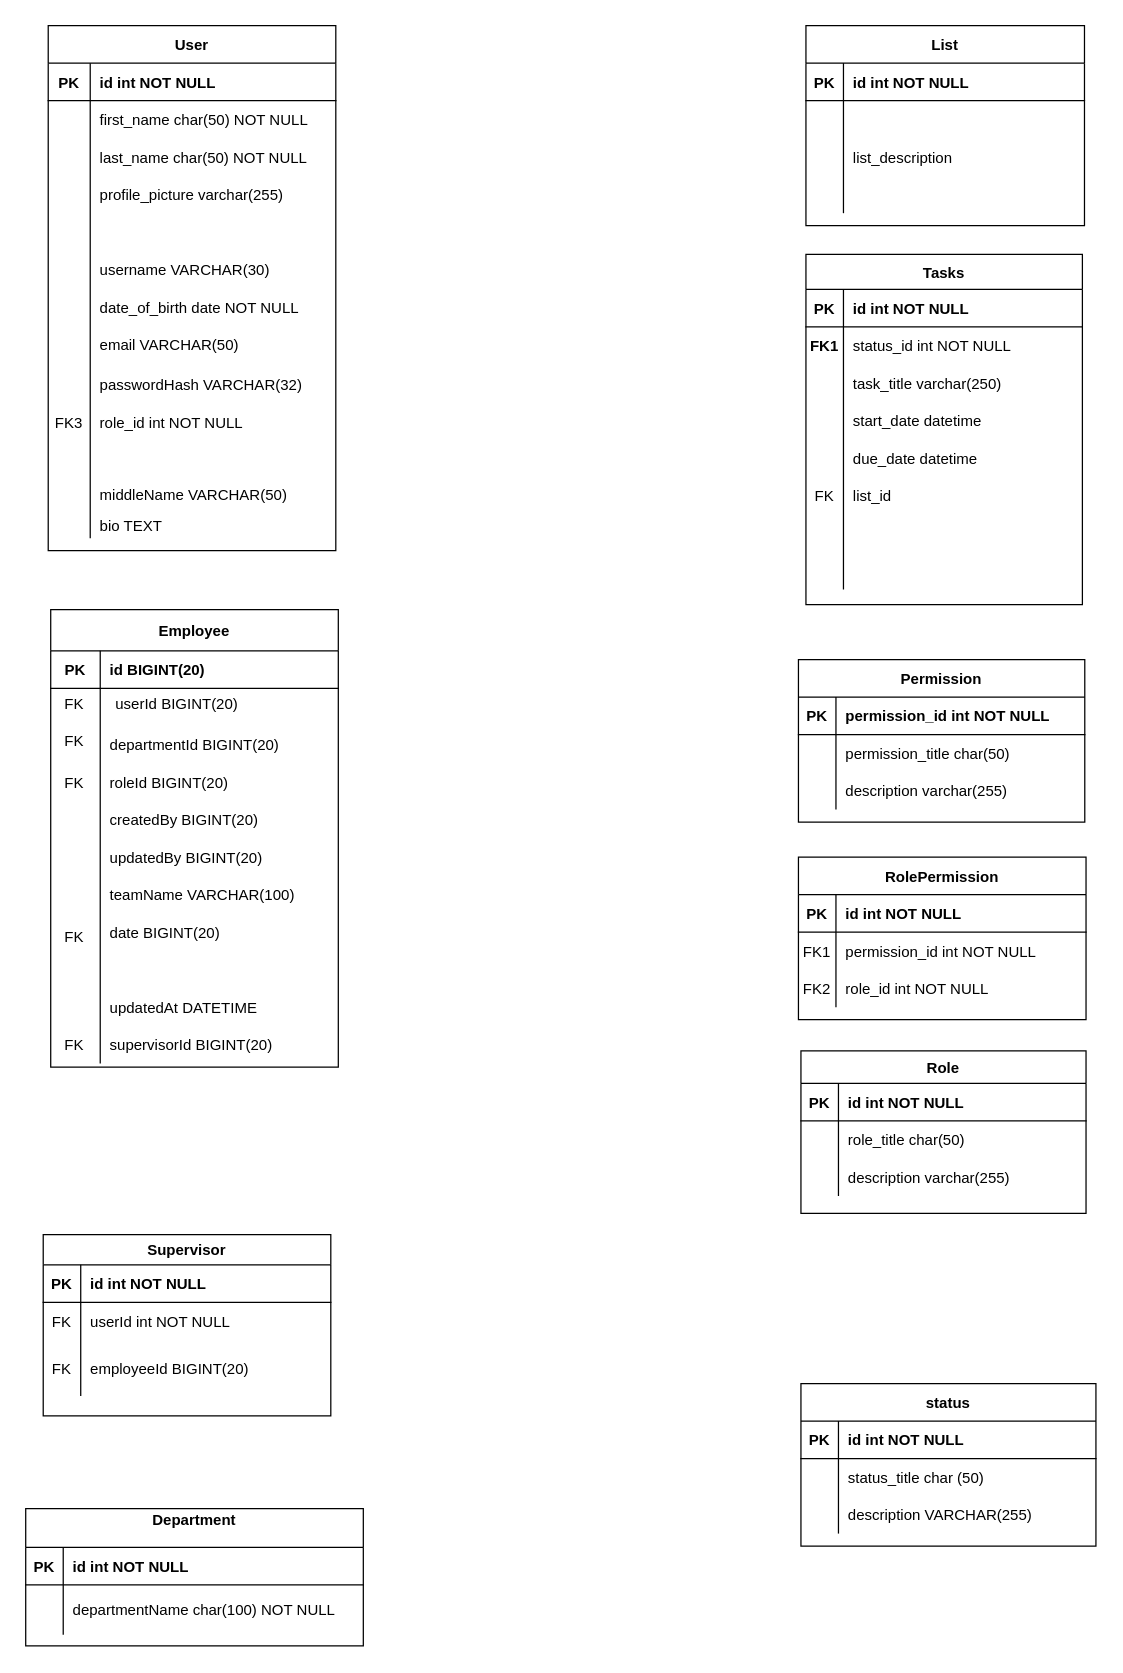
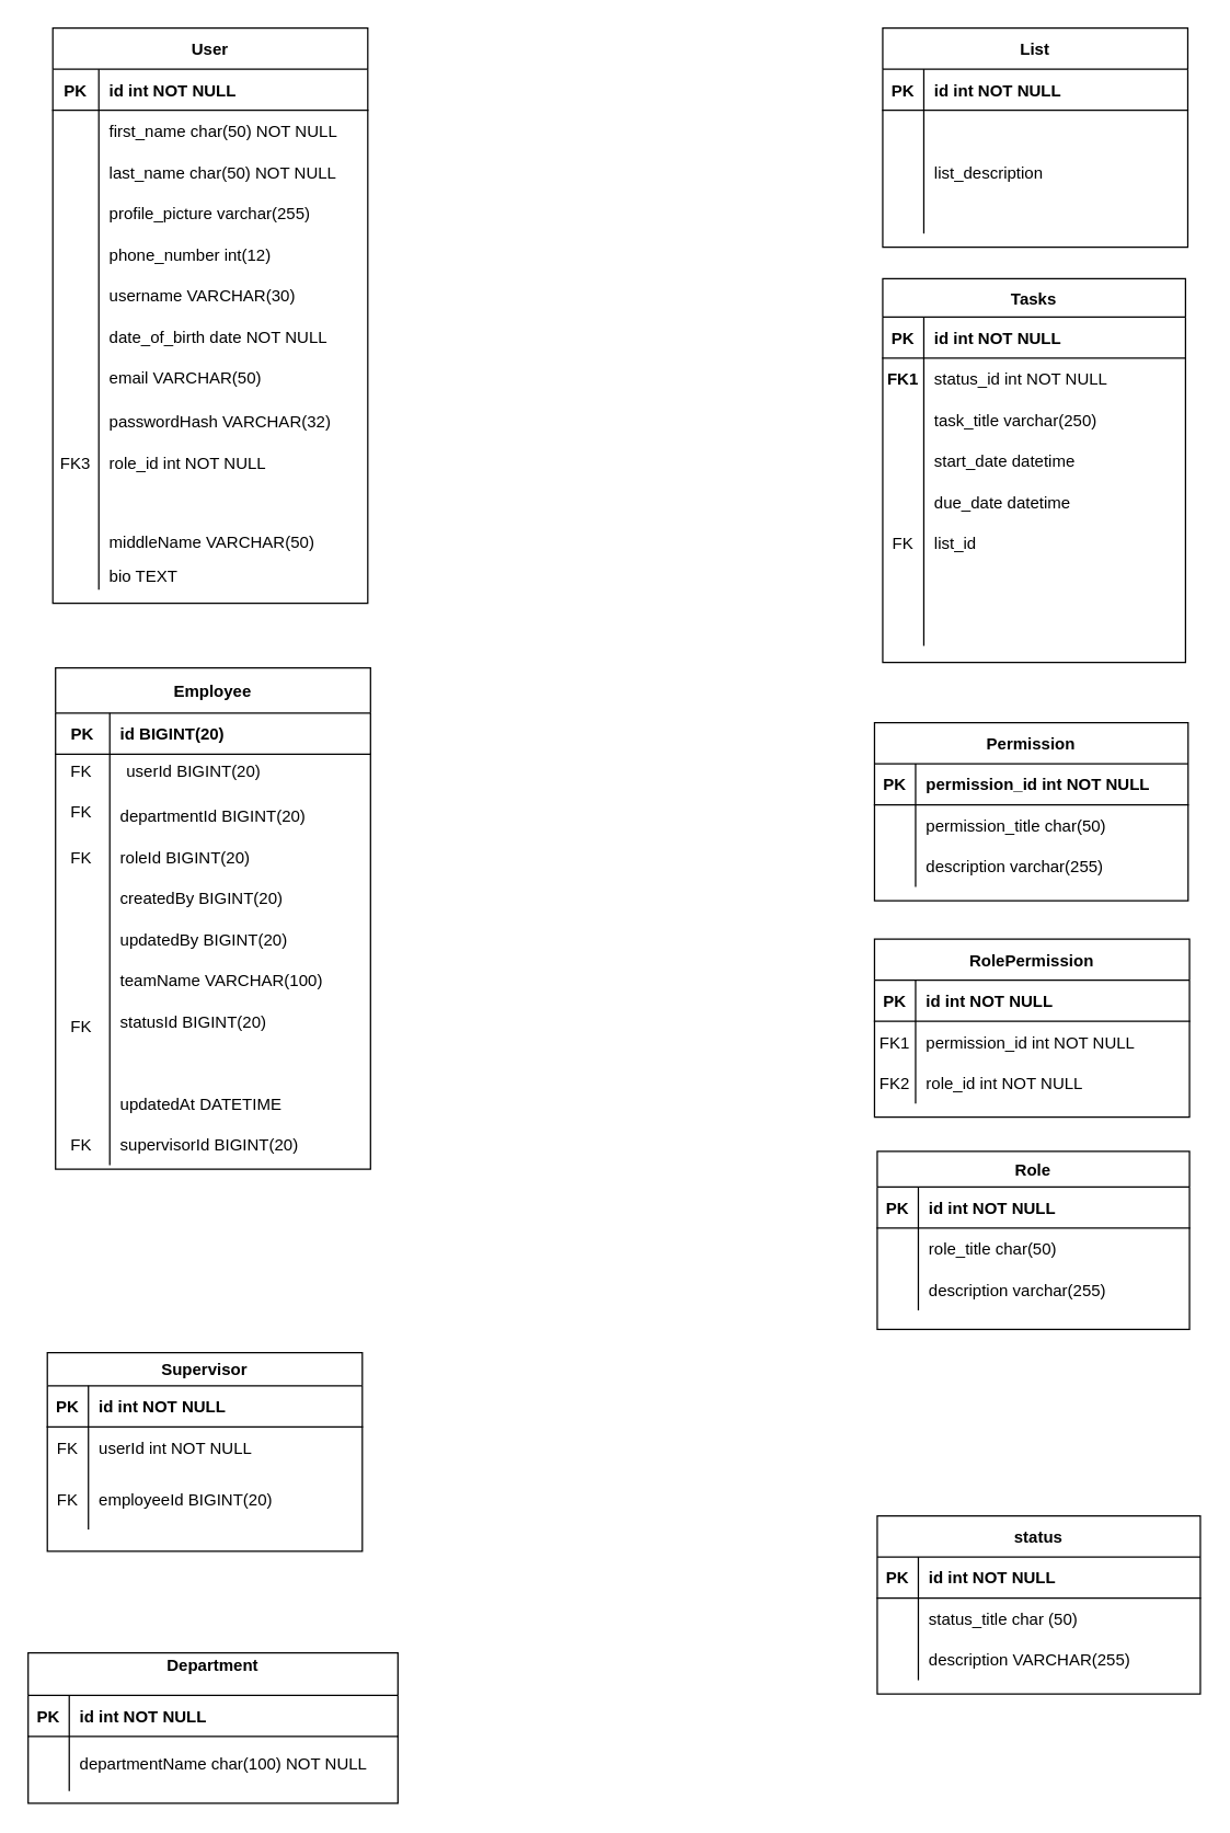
+ <mxCell id="37" value="phone_number int(12)" style="shape=partialRectangle;overflow=hidden;connectable=0;fillColor=none;top=0;left=0;bottom=0;right=0;align=left;spacingLeft=6;" parent="35" vertex="1"><mxGeometry x="33.591" width="196.409" height="30" as="geometry"><mxRectangle width="196.409" height="30" as="alternateBounds" /></mxGeometry></mxCell>
- <mxCell id="159" value="date BIGINT(20)" style="shape=partialRectangle;overflow=hidden;connectable=0;fillColor=none;top=0;left=0;bottom=0;right=0;align=left;spacingLeft=6;" parent="157" vertex="1"><mxGeometry x="39.591" width="190.409" height="30" as="geometry"><mxRectangle width="190.409" height="30" as="alternateBounds" /></mxGeometry></mxCell>
+ <mxCell id="159" value="statusId BIGINT(20)" style="shape=partialRectangle;overflow=hidden;connectable=0;fillColor=none;top=0;left=0;bottom=0;right=0;align=left;spacingLeft=6;" parent="157" vertex="1"><mxGeometry x="39.591" width="190.409" height="30" as="geometry"><mxRectangle width="190.409" height="30" as="alternateBounds" /></mxGeometry></mxCell>
